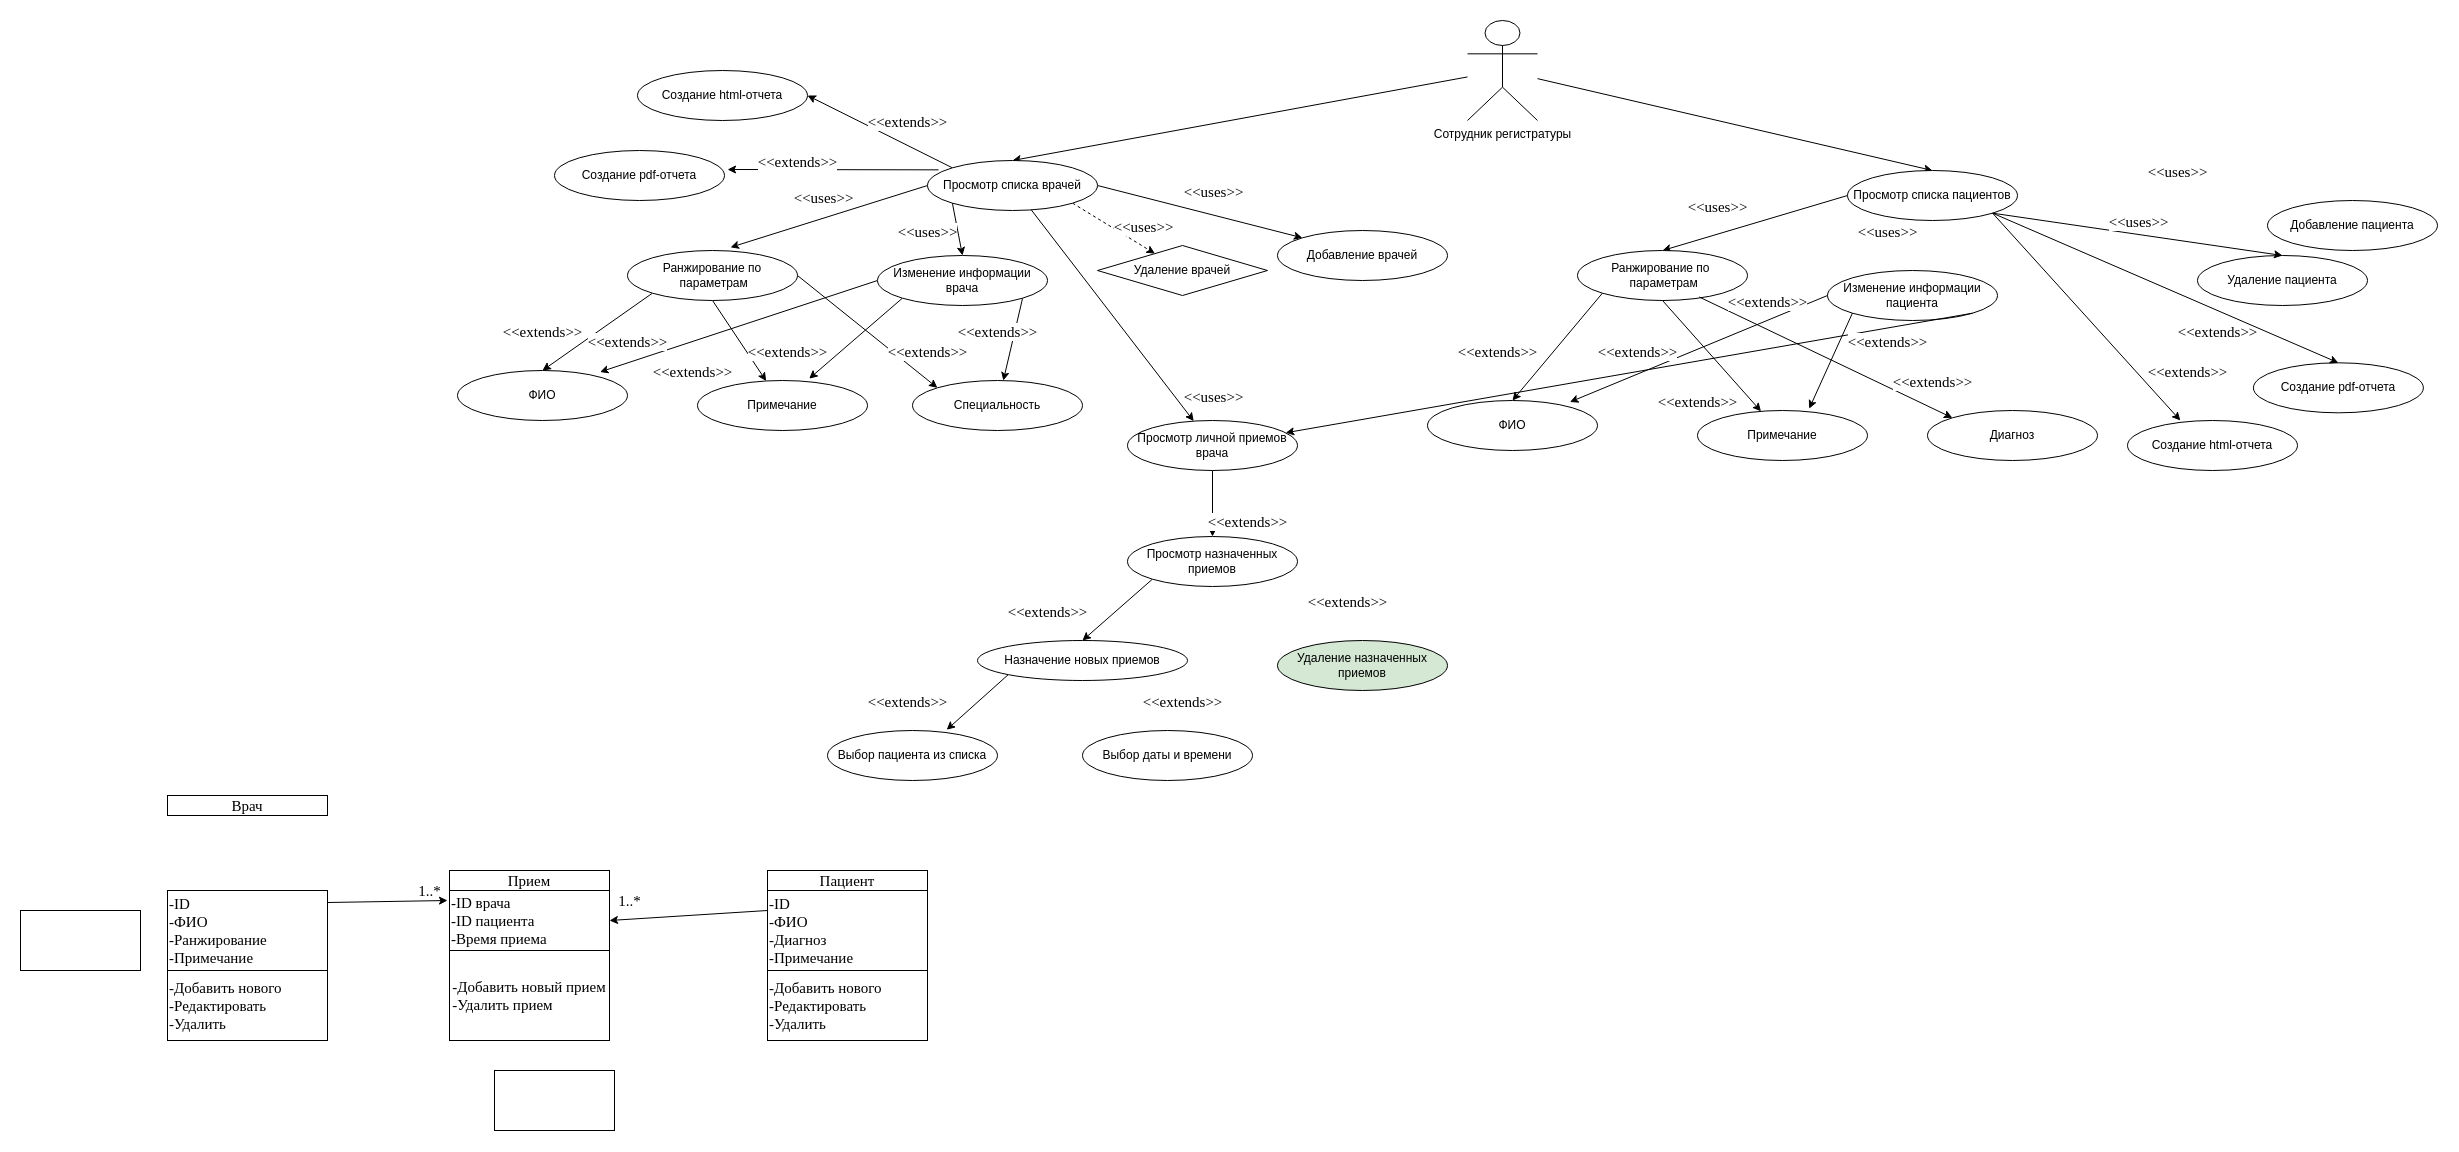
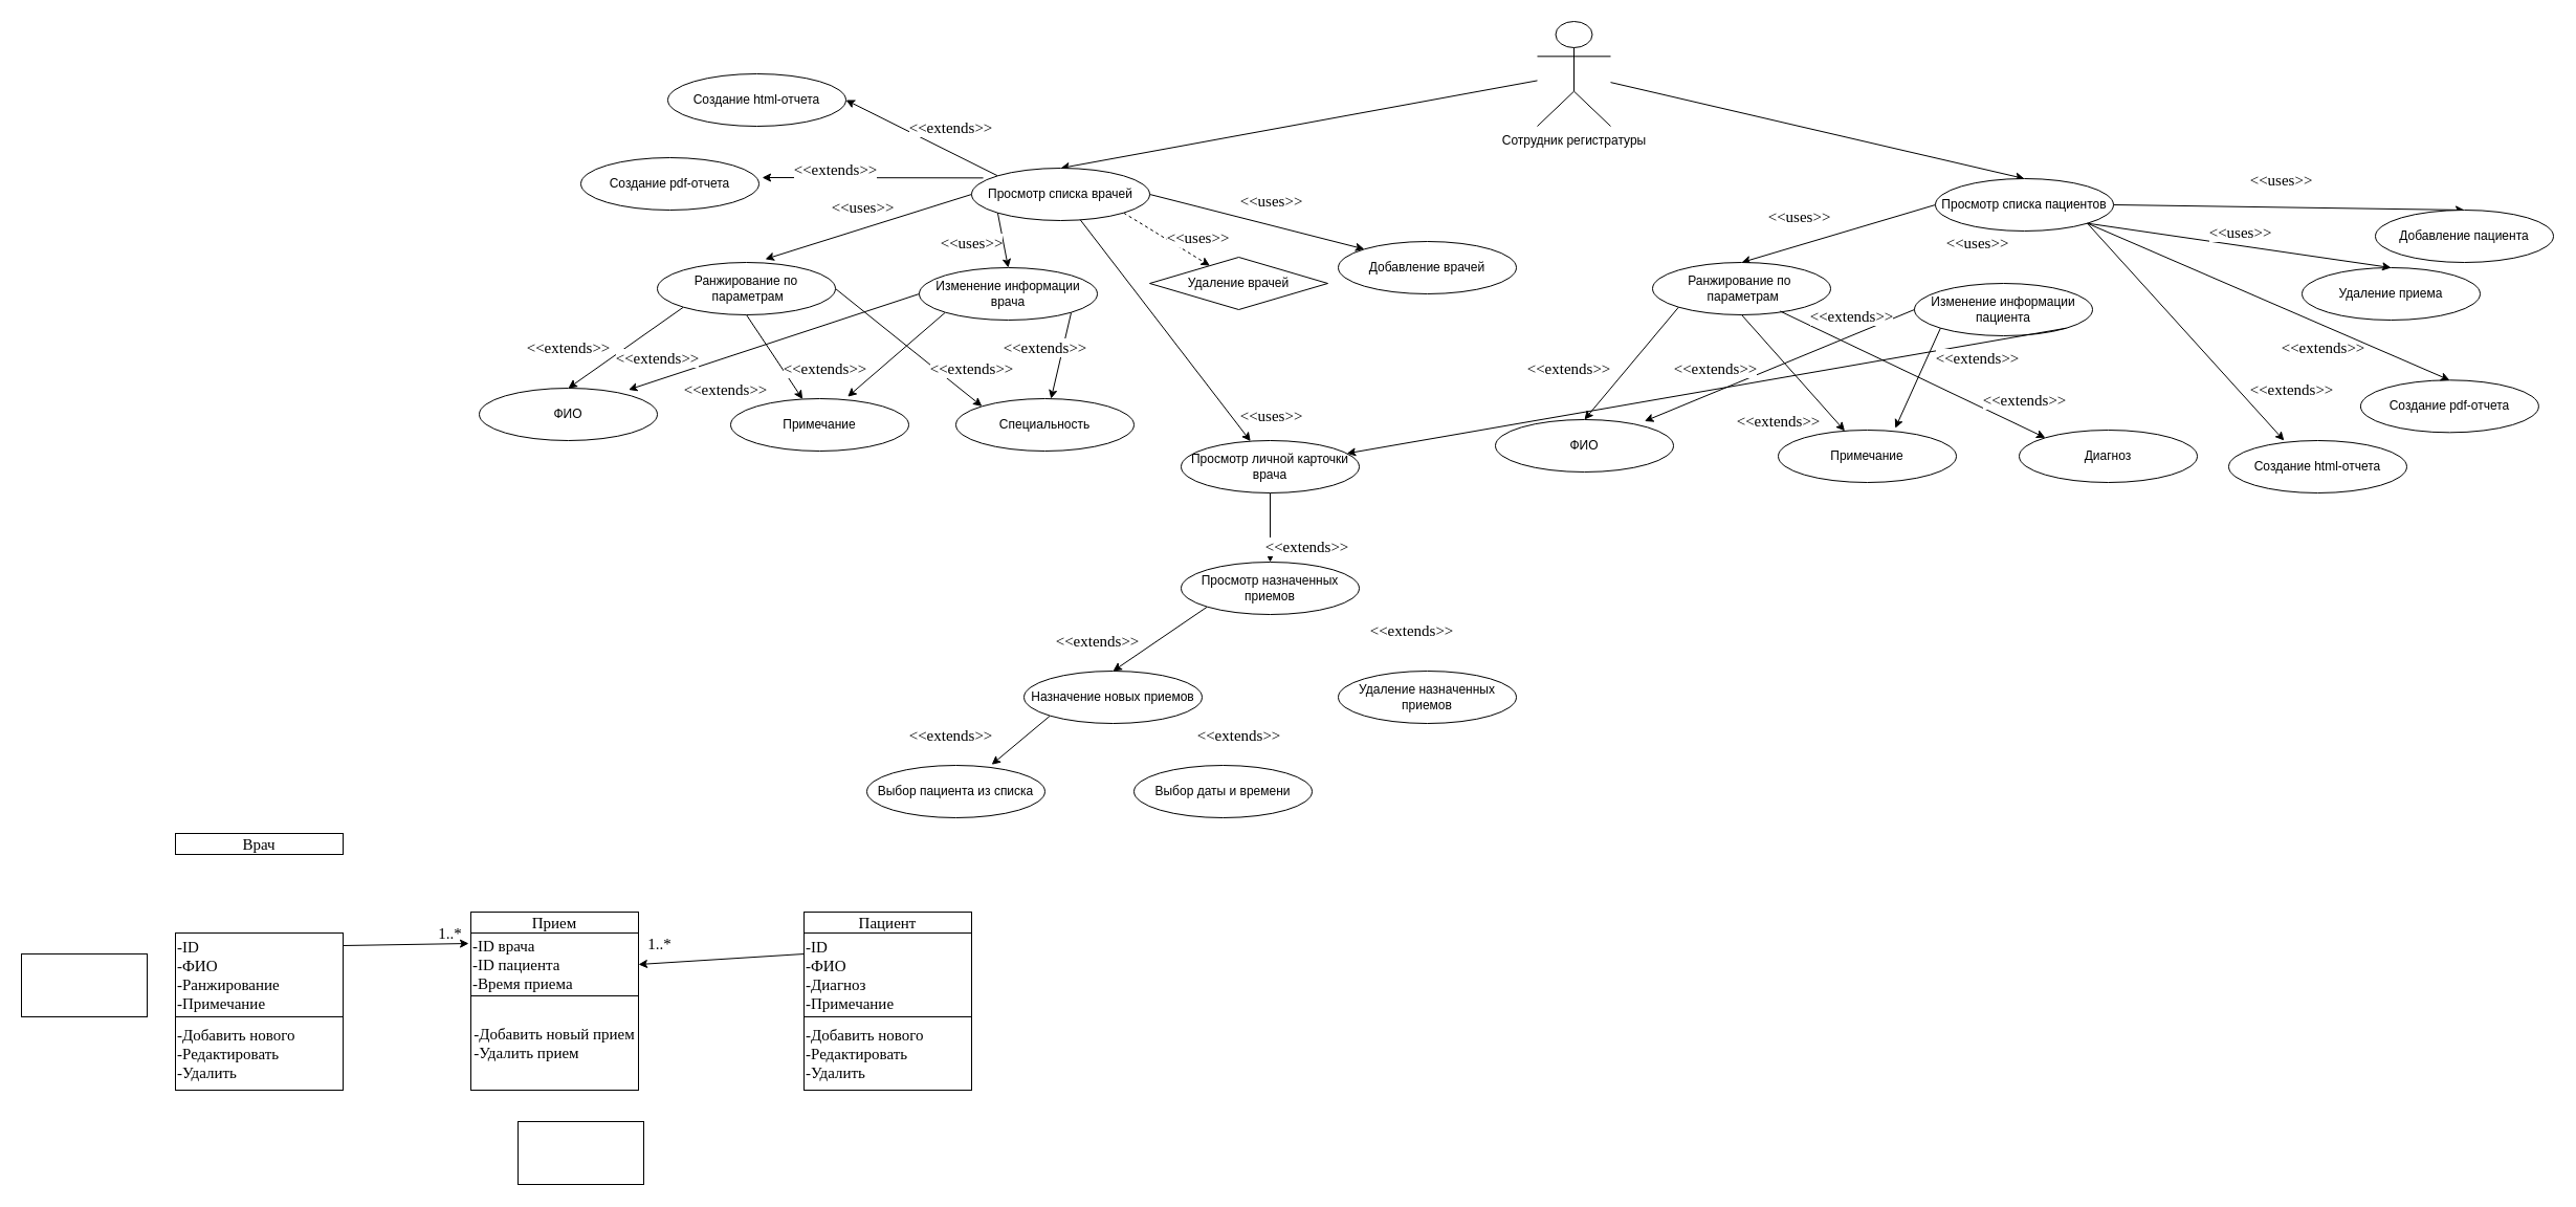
+ <mxCell id="13" style="edgeStyle=none;rounded=0;orthogonalLoop=1;jettySize=auto;html=1;exitX=1;exitY=0.5;exitDx=0;exitDy=0;entryX=0.5;entryY=0;entryDx=0;entryDy=0;strokeColor=#000000;fontFamily=Times New Roman;fontSize=15;" parent="1" source="14" target="23" edge="1"><mxGeometry relative="1" as="geometry" /></mxCell>
- <mxCell id="21" value="Удаление пациента" style="ellipse;whiteSpace=wrap;html=1;" parent="1" vertex="1"><mxGeometry x="2197" y="255" width="170" height="50" as="geometry" /></mxCell>
+ <mxCell id="21" value="Удаление приема" style="ellipse;whiteSpace=wrap;html=1;" parent="1" vertex="1"><mxGeometry x="2197" y="255" width="170" height="50" as="geometry" /></mxCell>
- <mxCell id="65" value="Просмотр личной приемов врача" style="ellipse;whiteSpace=wrap;html=1;" parent="1" vertex="1"><mxGeometry x="1127" y="420" width="170" height="50" as="geometry" /></mxCell>
+ <mxCell id="65" value="Просмотр личной карточки врача" style="ellipse;whiteSpace=wrap;html=1;" parent="1" vertex="1"><mxGeometry x="1127" y="420" width="170" height="50" as="geometry" /></mxCell>
- <mxCell id="70" value="Назначение новых приемов" style="ellipse;whiteSpace=wrap;html=1;" parent="1" vertex="1"><mxGeometry x="977" y="640" width="210" height="40" as="geometry" /></mxCell>
+ <mxCell id="70" value="Назначение новых приемов" style="ellipse;whiteSpace=wrap;html=1;" parent="1" vertex="1"><mxGeometry x="977" y="640" width="170" height="50" as="geometry" /></mxCell>
- <mxCell id="71" value="Удаление назначенных приемов" style="ellipse;whiteSpace=wrap;html=1;fillColor=#d5e8d4;" parent="1" vertex="1"><mxGeometry x="1277" y="640" width="170" height="50" as="geometry" /></mxCell>
+ <mxCell id="71" value="Удаление назначенных приемов" style="ellipse;whiteSpace=wrap;html=1;" parent="1" vertex="1"><mxGeometry x="1277" y="640" width="170" height="50" as="geometry" /></mxCell>
